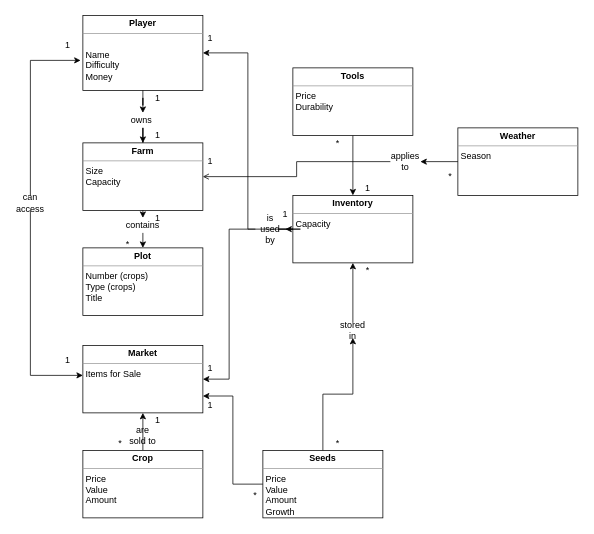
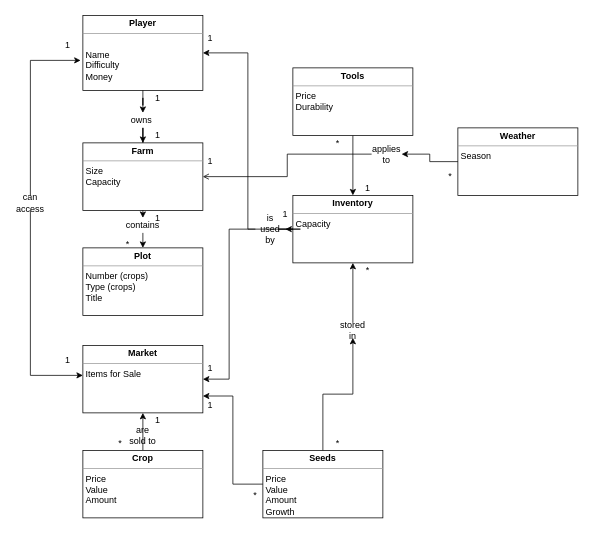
- <mxCell id="35" value="applies to" style="text;html=1;strokeColor=none;fillColor=none;align=center;verticalAlign=middle;whiteSpace=wrap;rounded=0;" vertex="1" parent="1"><mxGeometry x="520" y="205" width="40" height="20" as="geometry" /></mxCell>
+ <mxCell id="35" value="applies to" style="text;html=1;strokeColor=none;fillColor=none;align=center;verticalAlign=middle;whiteSpace=wrap;rounded=0;" vertex="1" parent="1"><mxGeometry x="495" y="195" width="40" height="20" as="geometry" /></mxCell>
